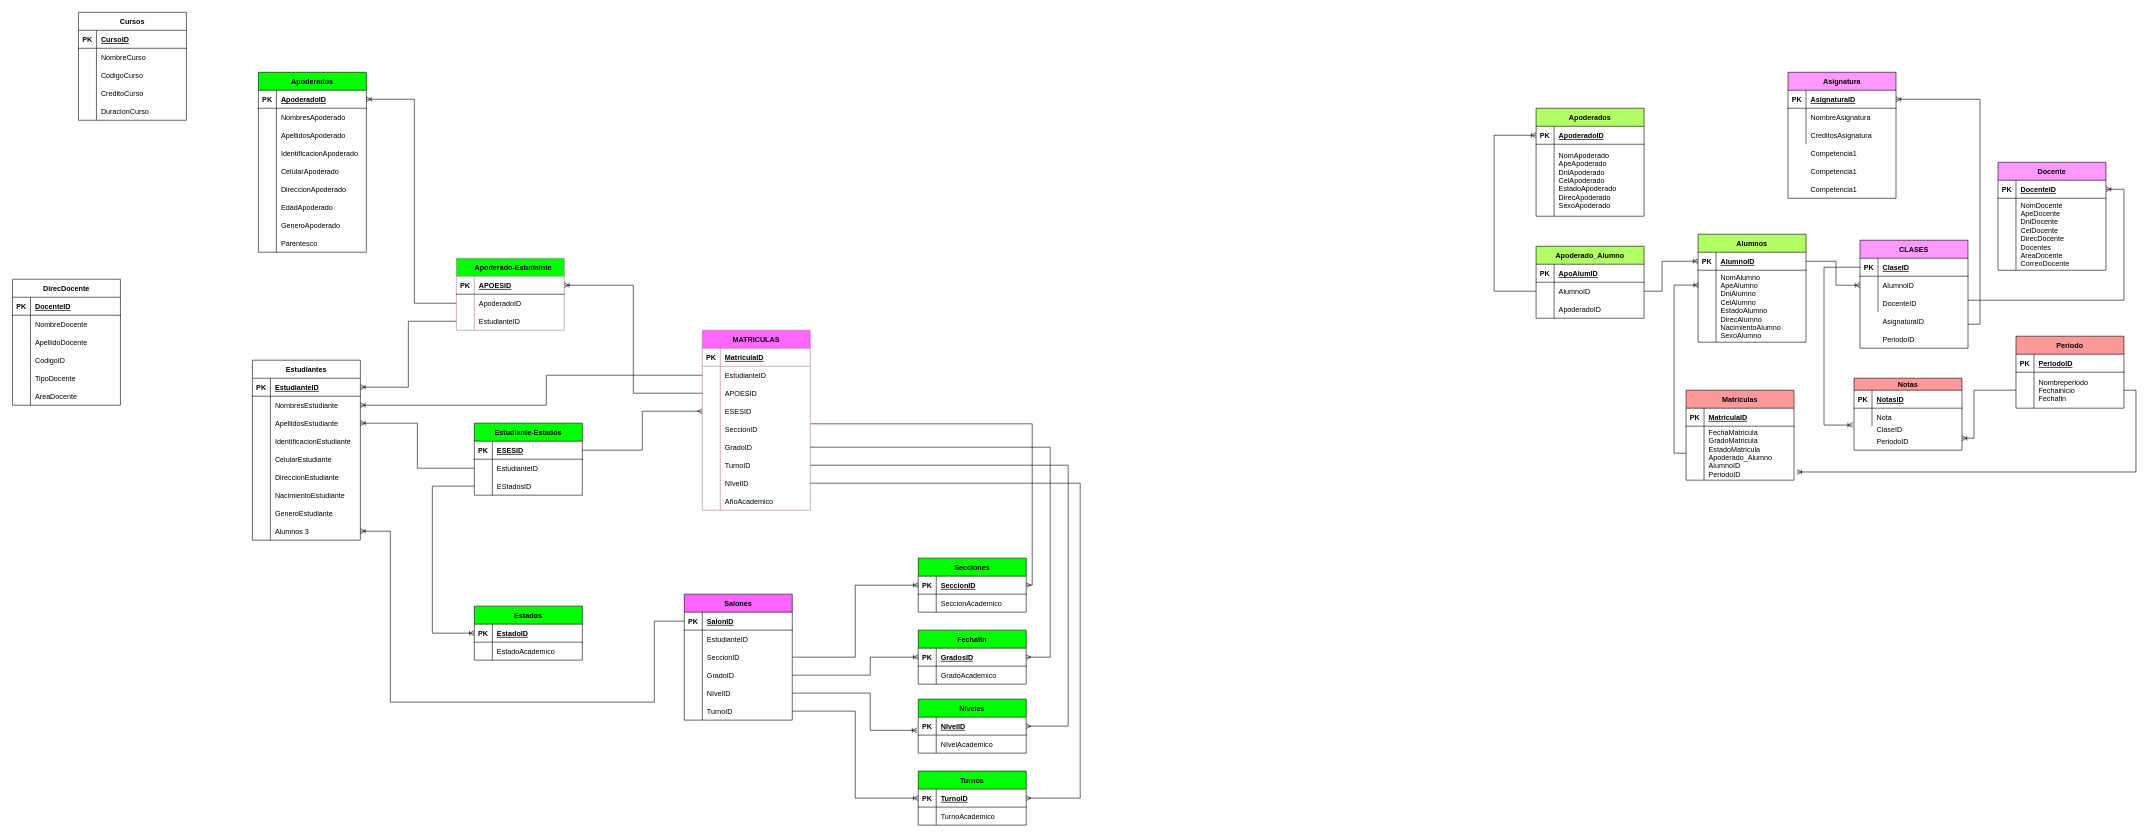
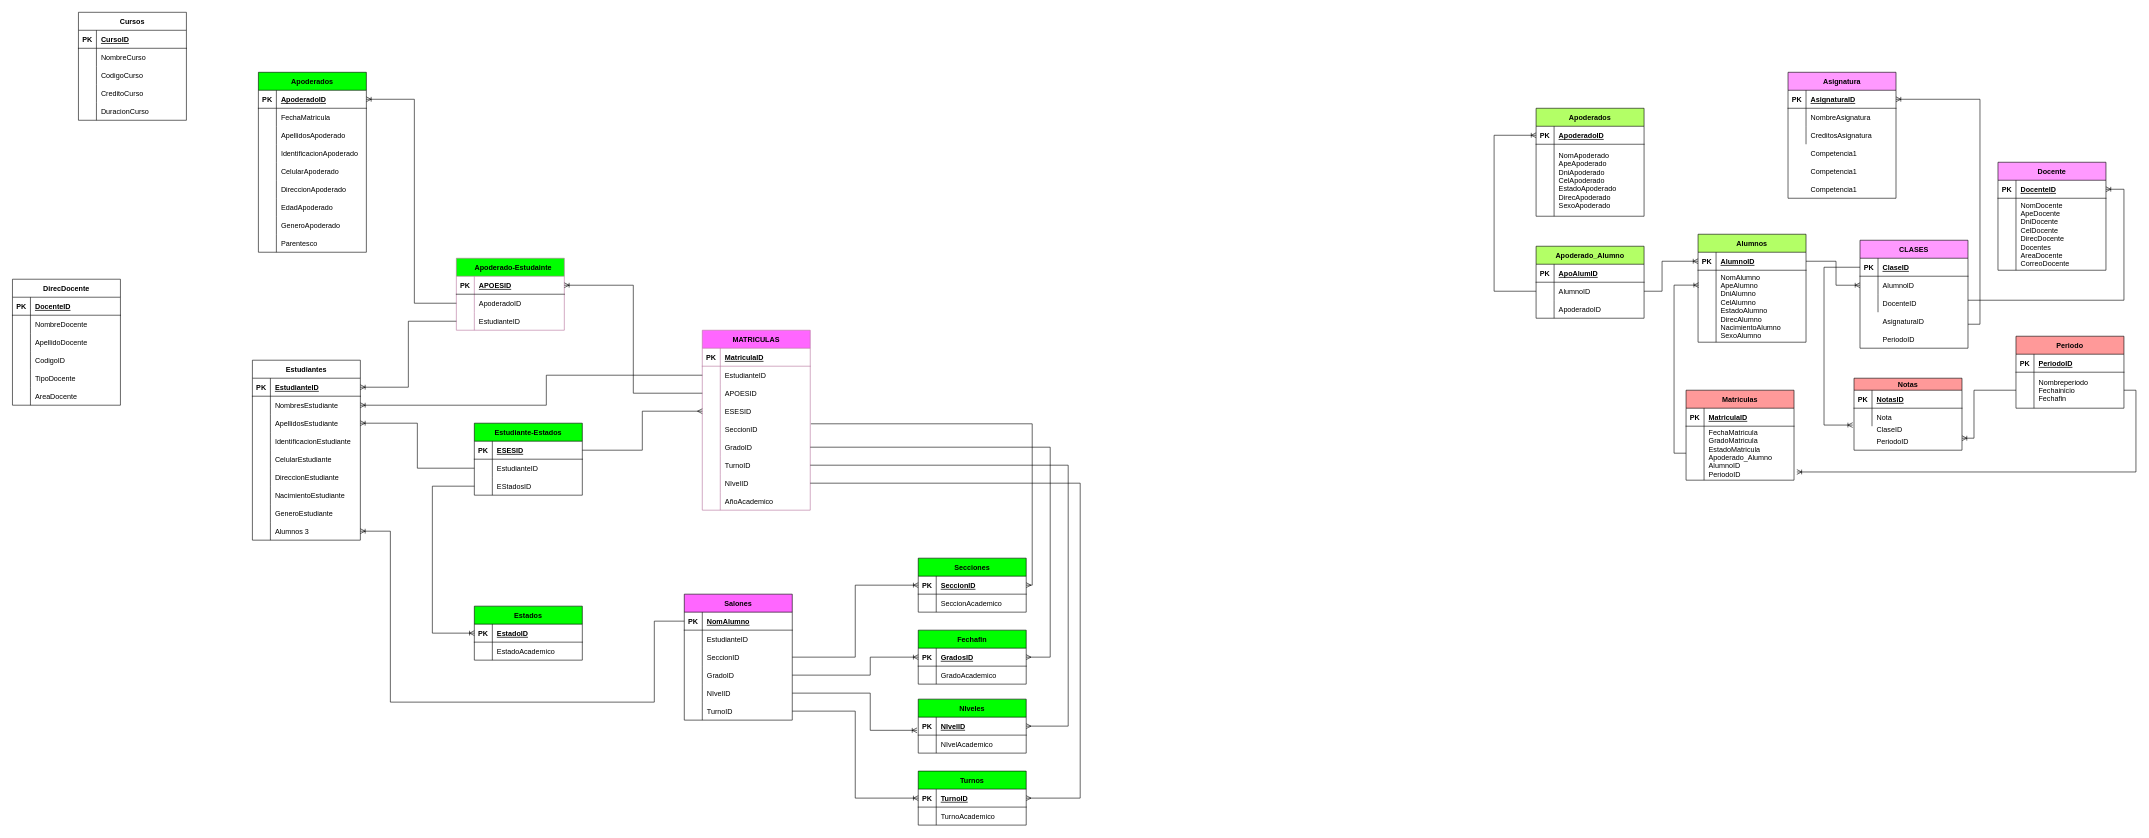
- <mxCell id="125" value="NombresApoderado" style="shape=partialRectangle;connectable=0;fillColor=none;top=0;left=0;bottom=0;right=0;align=left;spacingLeft=6;overflow=hidden;" parent="123" vertex="1"><mxGeometry x="30" width="150" height="30" as="geometry"><mxRectangle width="150" height="30" as="alternateBounds" /></mxGeometry></mxCell>
+ <mxCell id="125" value="FechaMatricula" style="shape=partialRectangle;connectable=0;fillColor=none;top=0;left=0;bottom=0;right=0;align=left;spacingLeft=6;overflow=hidden;" parent="123" vertex="1"><mxGeometry x="30" width="150" height="30" as="geometry"><mxRectangle width="150" height="30" as="alternateBounds" /></mxGeometry></mxCell>
- <mxCell id="213" value="SalonID" style="shape=partialRectangle;connectable=0;fillColor=none;top=0;left=0;bottom=0;right=0;align=left;spacingLeft=6;fontStyle=5;overflow=hidden;" parent="211" vertex="1"><mxGeometry x="30" width="150" height="30" as="geometry"><mxRectangle width="150" height="30" as="alternateBounds" /></mxGeometry></mxCell>
+ <mxCell id="213" value="NomAlumno" style="shape=partialRectangle;connectable=0;fillColor=none;top=0;left=0;bottom=0;right=0;align=left;spacingLeft=6;fontStyle=5;overflow=hidden;" parent="211" vertex="1"><mxGeometry x="30" width="150" height="30" as="geometry"><mxRectangle width="150" height="30" as="alternateBounds" /></mxGeometry></mxCell>
